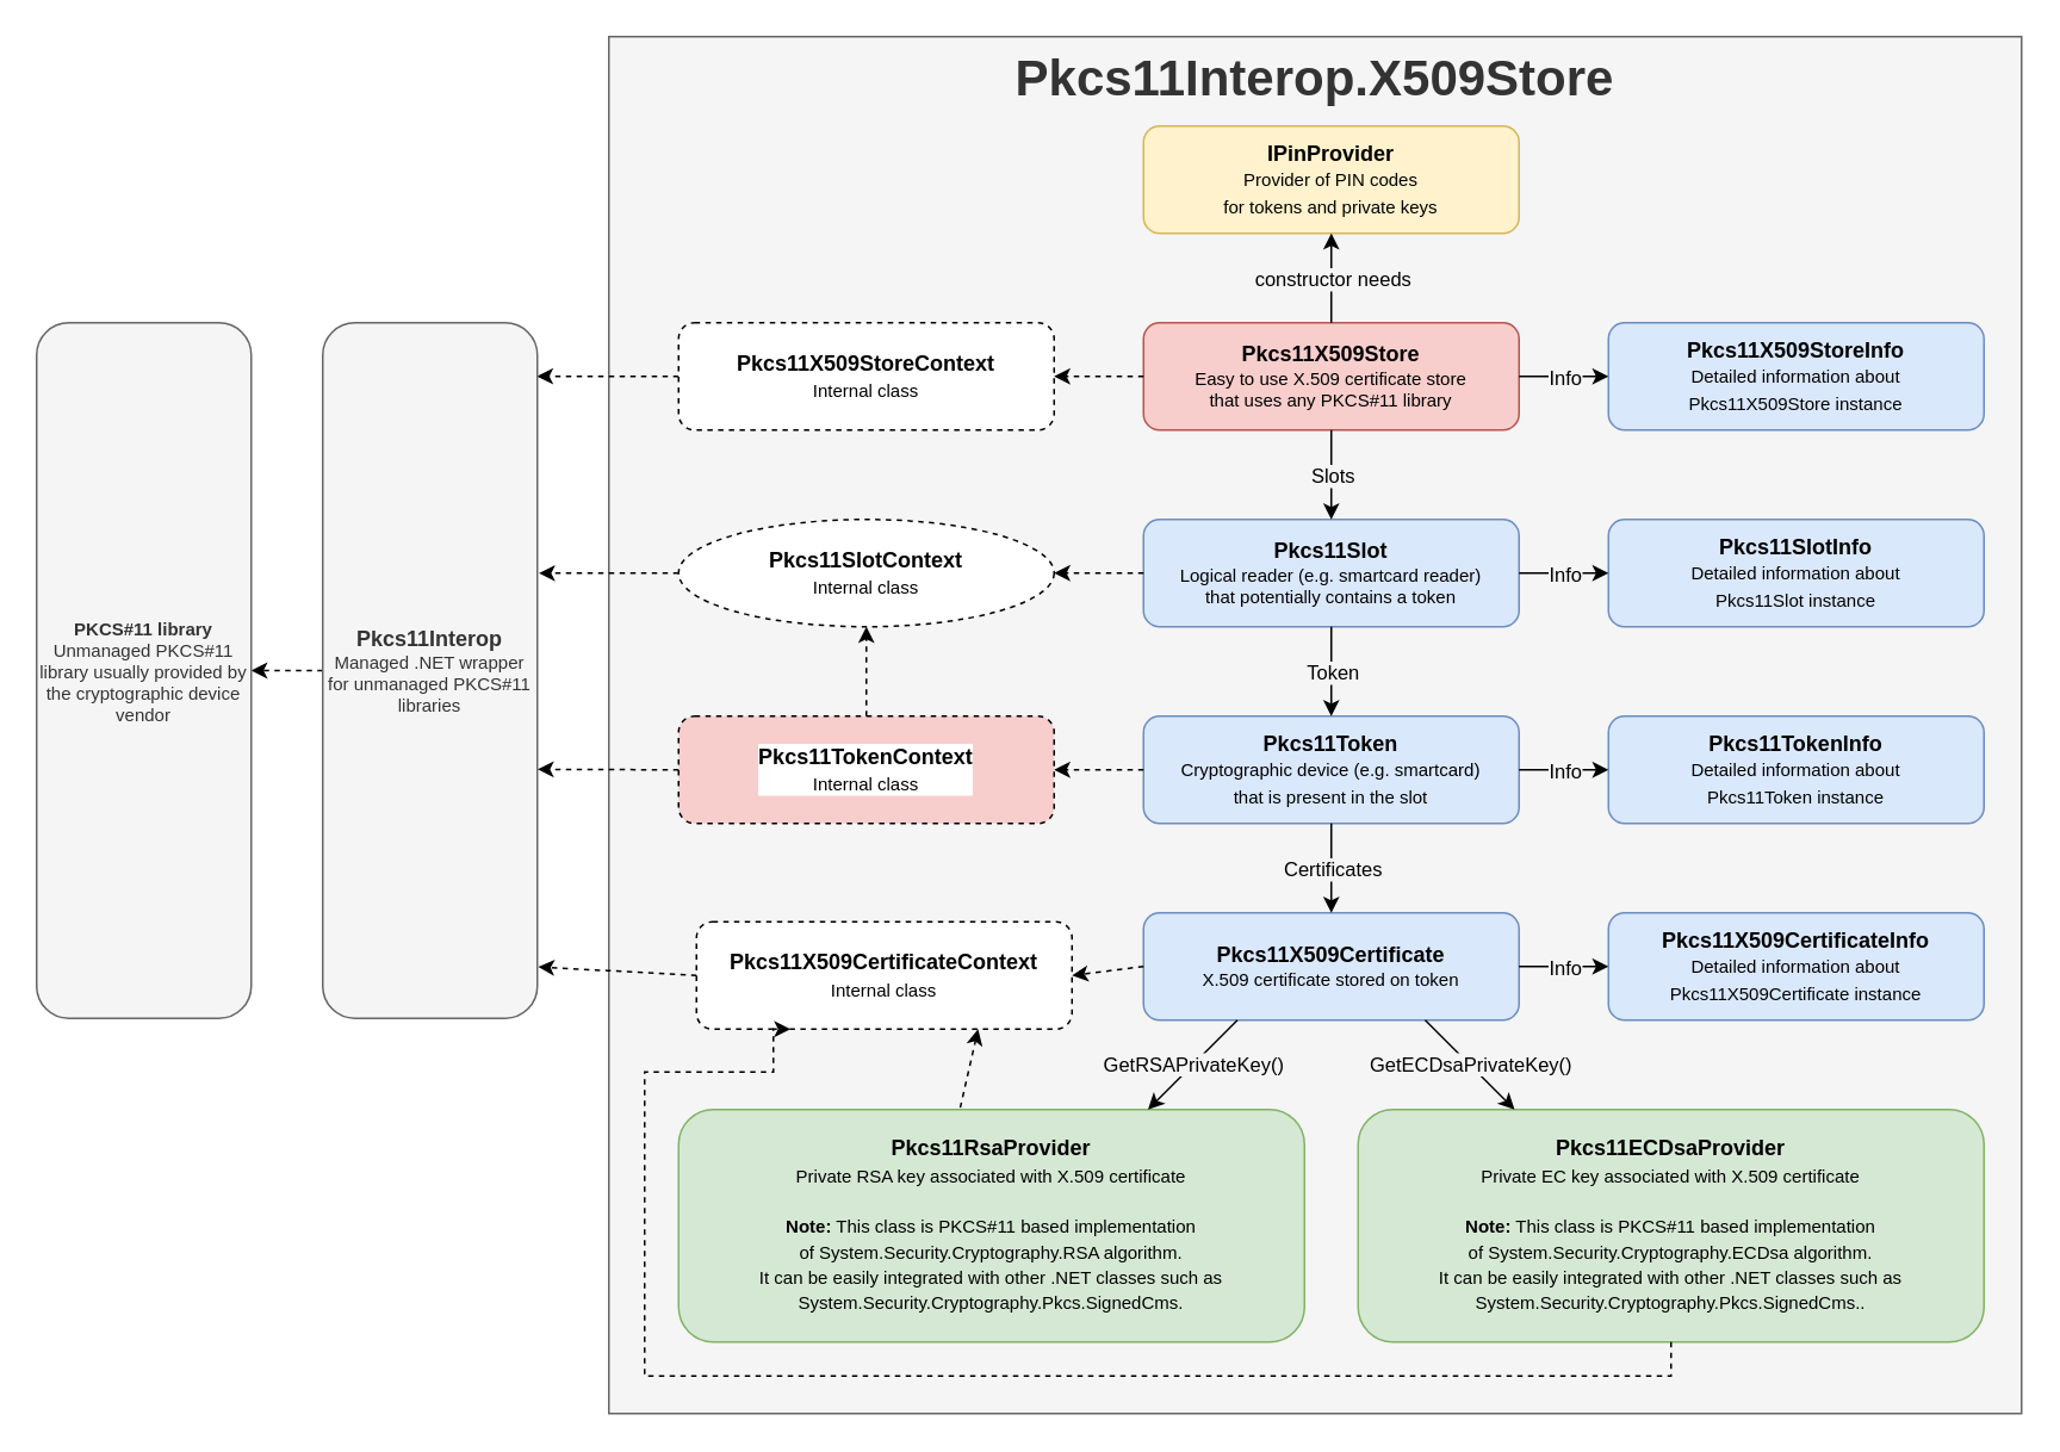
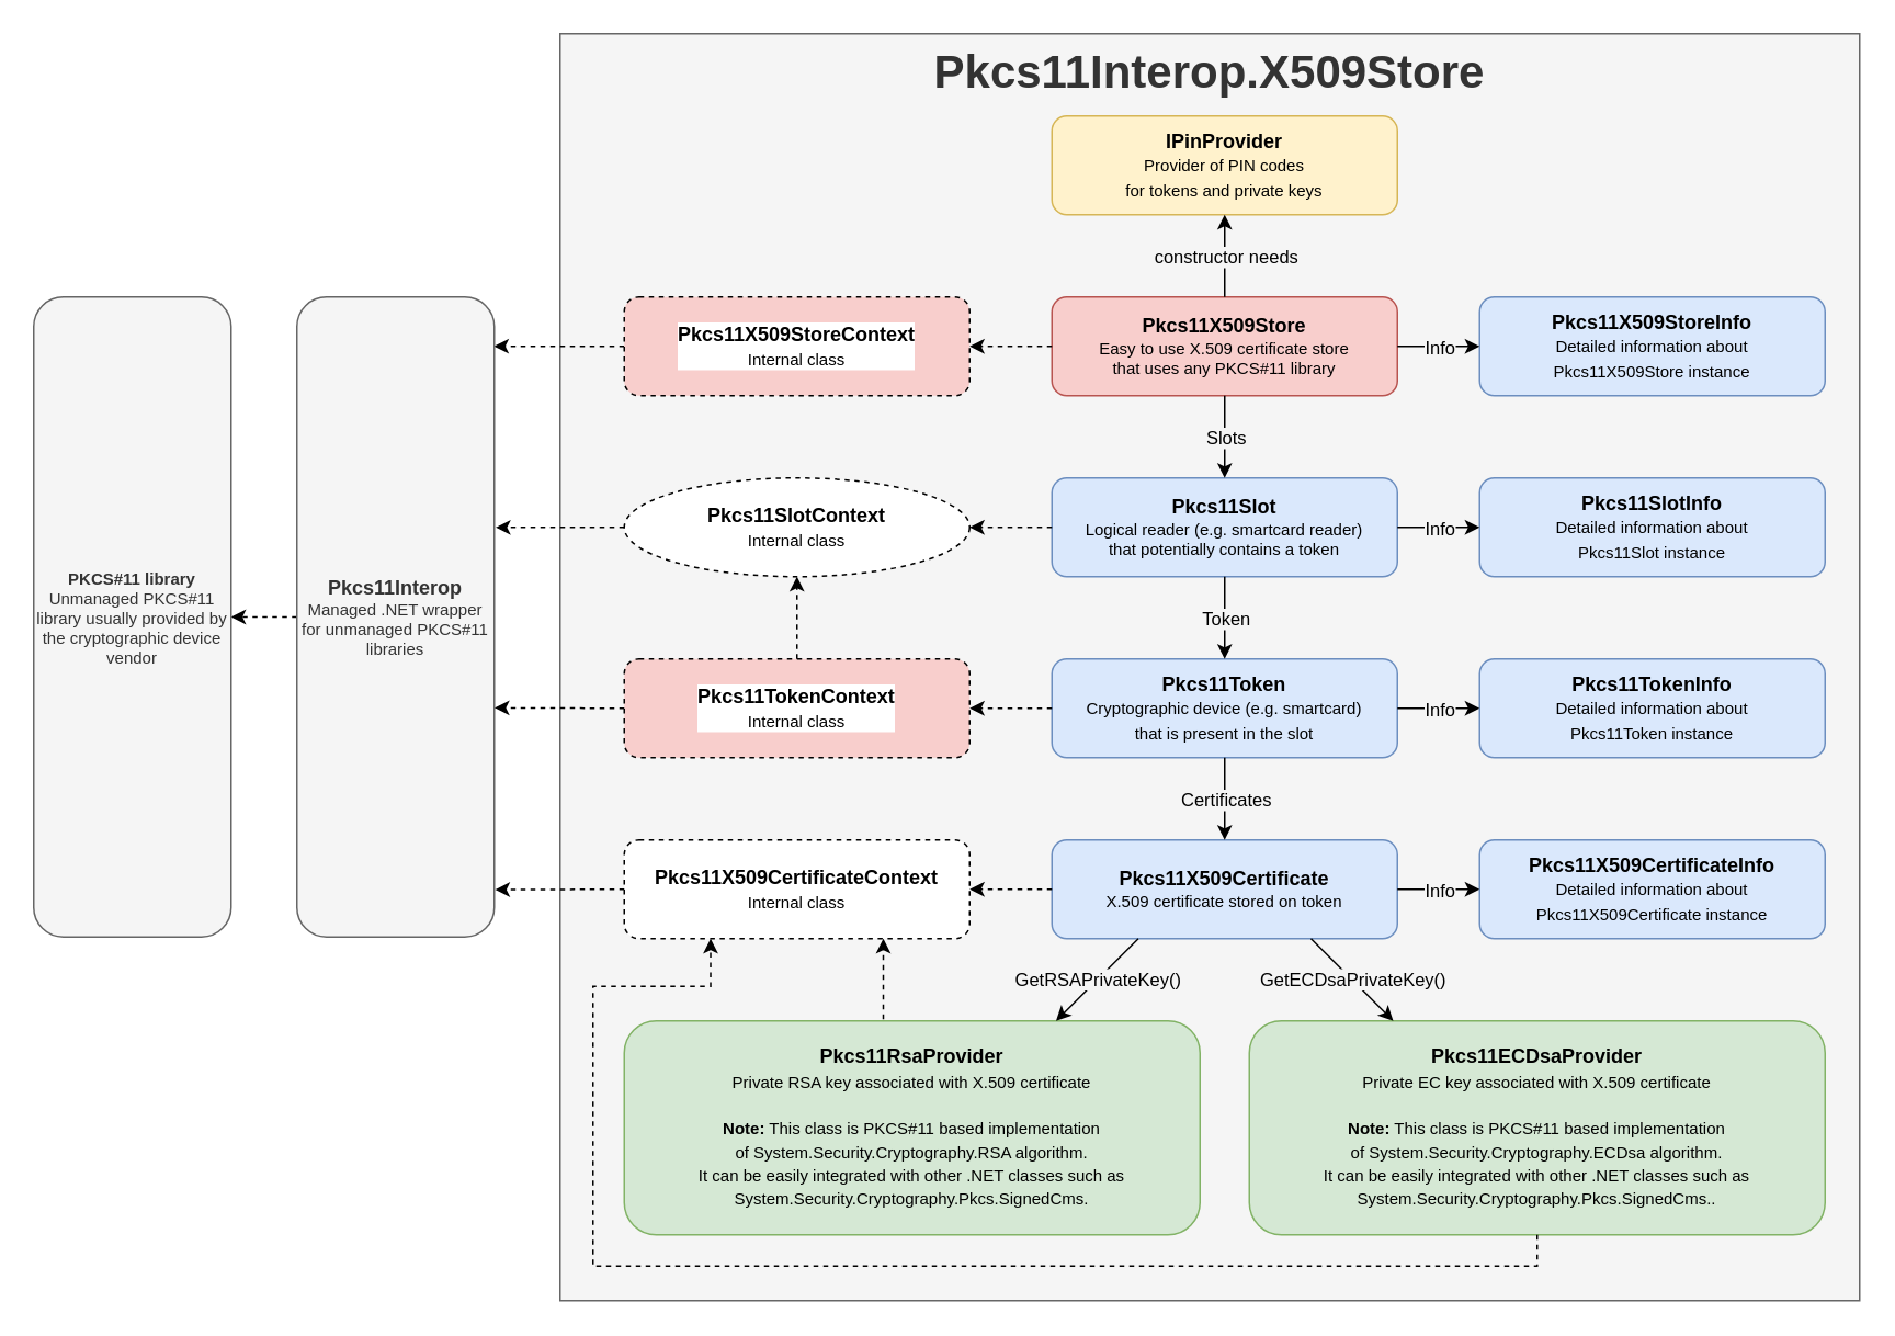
- <mxCell id="7" value="&lt;div&gt;&lt;b&gt;Pkcs11X509StoreContext&lt;/b&gt;&lt;/div&gt;&lt;div&gt;&lt;font style=&quot;font-size: 10px&quot;&gt;Internal class&lt;/font&gt;&lt;br&gt;&lt;/div&gt;" style="rounded=1;whiteSpace=wrap;html=1;labelBackgroundColor=default;dashed=1;" parent="1" vertex="1"><mxGeometry x="379" y="180" width="210" height="60" as="geometry" /></mxCell>
+ <mxCell id="7" value="&lt;div&gt;&lt;b&gt;Pkcs11X509StoreContext&lt;/b&gt;&lt;/div&gt;&lt;div&gt;&lt;font style=&quot;font-size: 10px&quot;&gt;Internal class&lt;/font&gt;&lt;br&gt;&lt;/div&gt;" style="rounded=1;whiteSpace=wrap;html=1;labelBackgroundColor=default;dashed=1;fillColor=#f8cecc;" parent="1" vertex="1"><mxGeometry x="379" y="180" width="210" height="60" as="geometry" /></mxCell>
- <mxCell id="17" value="&lt;div&gt;&lt;b&gt;Pkcs11X509CertificateContext&lt;/b&gt;&lt;/div&gt;&lt;div&gt;&lt;font style=&quot;font-size: 10px&quot;&gt;Internal class&lt;/font&gt;&lt;/div&gt;" style="rounded=1;whiteSpace=wrap;html=1;dashed=1;labelBackgroundColor=default;" parent="1" vertex="1"><mxGeometry x="389" y="515" width="210" height="60" as="geometry" /></mxCell>
+ <mxCell id="17" value="&lt;div&gt;&lt;b&gt;Pkcs11X509CertificateContext&lt;/b&gt;&lt;/div&gt;&lt;div&gt;&lt;font style=&quot;font-size: 10px&quot;&gt;Internal class&lt;/font&gt;&lt;/div&gt;" style="rounded=1;whiteSpace=wrap;html=1;dashed=1;labelBackgroundColor=default;" parent="1" vertex="1"><mxGeometry x="379" y="510" width="210" height="60" as="geometry" /></mxCell>
